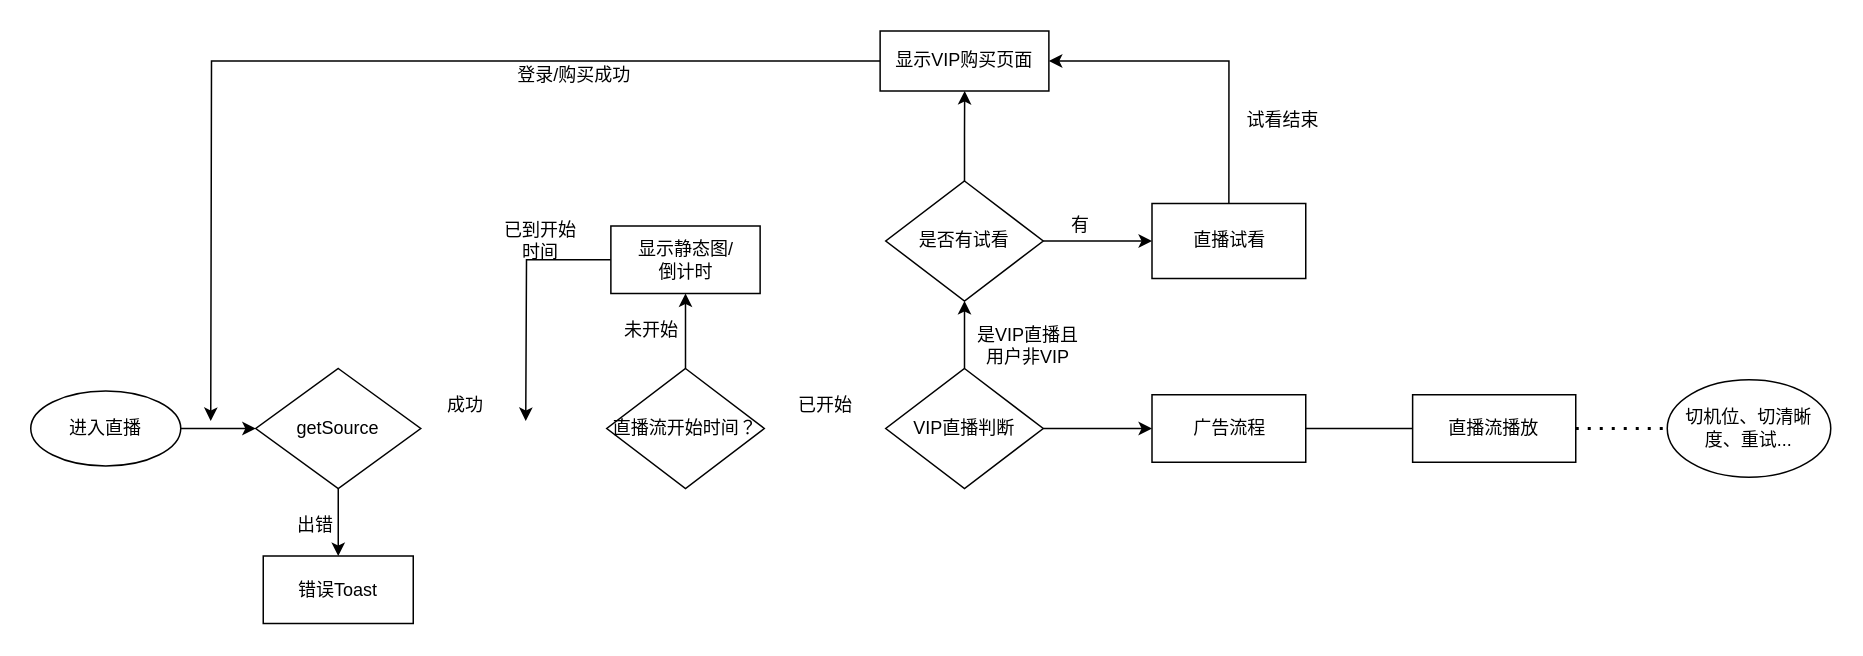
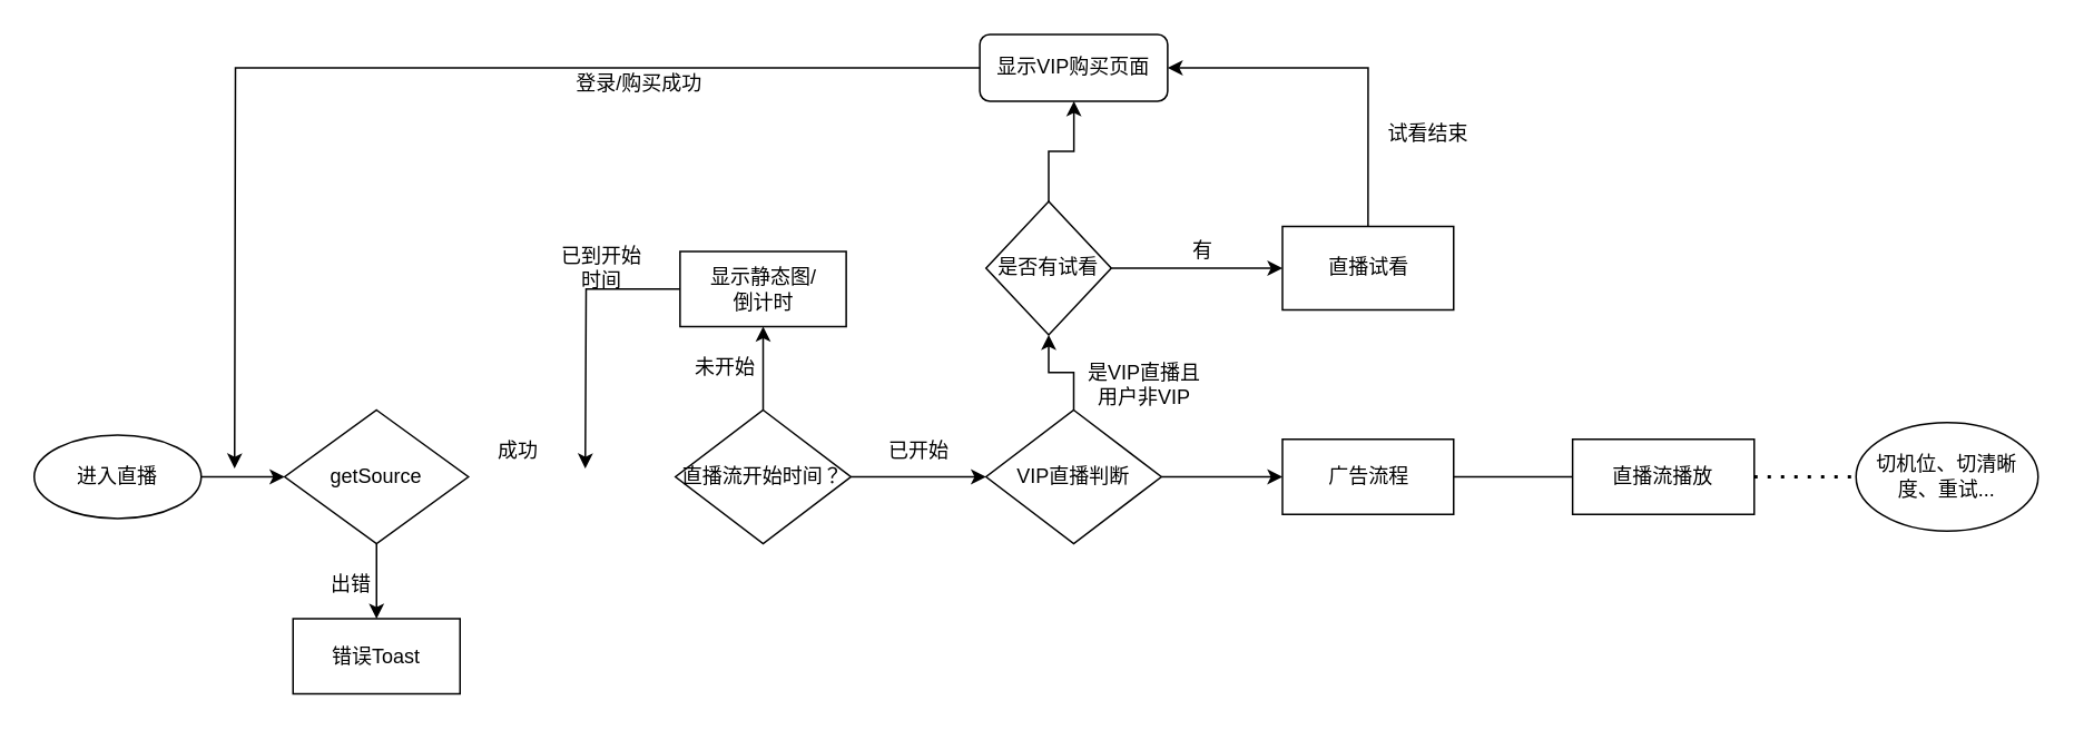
- <mxCell id="28" value="显示VIP购买页面" style="whiteSpace=wrap;html=1;" vertex="1" parent="1"><mxGeometry x="586.25" y="20" width="112.5" height="40" as="geometry" /></mxCell>
+ <mxCell id="28" value="显示VIP购买页面" style="whiteSpace=wrap;html=1;rounded=1;" vertex="1" parent="1"><mxGeometry x="586.25" y="20" width="112.5" height="40" as="geometry" /></mxCell>
- <mxCell id="23" value="是否有试看" style="rhombus;whiteSpace=wrap;html=1;" vertex="1" parent="1"><mxGeometry x="590" y="120" width="105" height="80" as="geometry" /></mxCell>
+ <mxCell id="23" value="是否有试看" style="rhombus;whiteSpace=wrap;html=1;" vertex="1" parent="1"><mxGeometry x="590" y="120" width="75" height="80" as="geometry" /></mxCell>
+ <mxCell id="9" value="" style="edgeStyle=orthogonalEdgeStyle;rounded=0;orthogonalLoop=1;jettySize=auto;html=1;entryX=0;entryY=0.5;entryDx=0;entryDy=0;" edge="1" parent="1" source="10" target="18"><mxGeometry relative="1" as="geometry"><mxPoint x="581.5" y="285" as="targetPoint" /></mxGeometry></mxCell>
